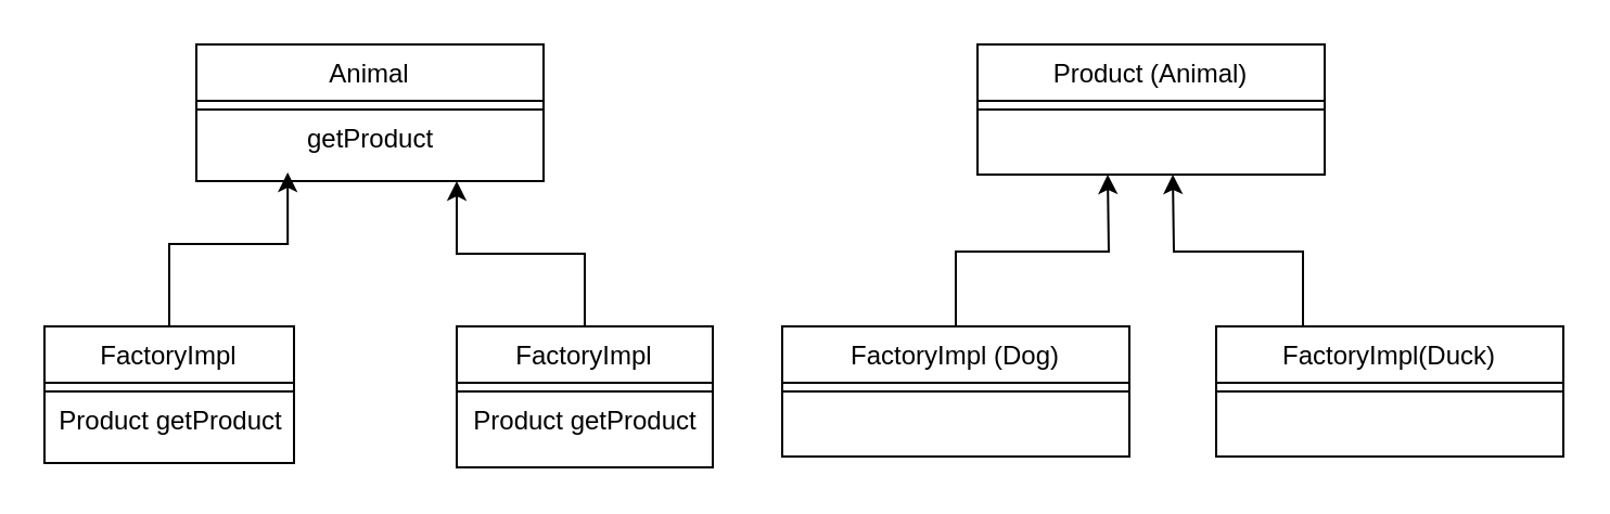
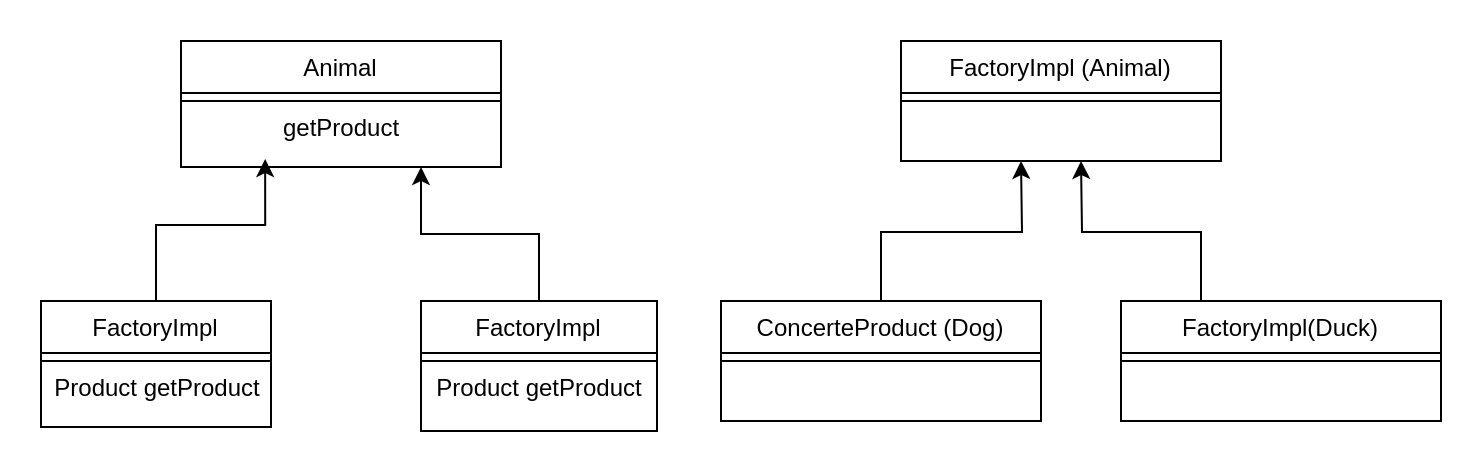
- <mxCell id="2" value="Product (Animal)" style="swimlane;fontStyle=0;align=center;verticalAlign=top;childLayout=stackLayout;horizontal=1;startSize=26;horizontalStack=0;resizeParent=1;resizeLast=0;collapsible=1;marginBottom=0;rounded=0;shadow=0;strokeWidth=1;" parent="1" vertex="1"><mxGeometry x="450" y="20" width="160" height="60" as="geometry"><mxRectangle x="130" y="380" width="160" height="26" as="alternateBounds" /></mxGeometry></mxCell>
+ <mxCell id="2" value="FactoryImpl (Animal)" style="swimlane;fontStyle=0;align=center;verticalAlign=top;childLayout=stackLayout;horizontal=1;startSize=26;horizontalStack=0;resizeParent=1;resizeLast=0;collapsible=1;marginBottom=0;rounded=0;shadow=0;strokeWidth=1;" parent="1" vertex="1"><mxGeometry x="450" y="20" width="160" height="60" as="geometry"><mxRectangle x="130" y="380" width="160" height="26" as="alternateBounds" /></mxGeometry></mxCell>
- <mxCell id="5" value="FactoryImpl (Dog)" style="swimlane;fontStyle=0;align=center;verticalAlign=top;childLayout=stackLayout;horizontal=1;startSize=26;horizontalStack=0;resizeParent=1;resizeLast=0;collapsible=1;marginBottom=0;rounded=0;shadow=0;strokeWidth=1;" vertex="1" parent="1"><mxGeometry x="360" y="150" width="160" height="60" as="geometry"><mxRectangle x="130" y="380" width="160" height="26" as="alternateBounds" /></mxGeometry></mxCell>
+ <mxCell id="5" value="ConcerteProduct (Dog)" style="swimlane;fontStyle=0;align=center;verticalAlign=top;childLayout=stackLayout;horizontal=1;startSize=26;horizontalStack=0;resizeParent=1;resizeLast=0;collapsible=1;marginBottom=0;rounded=0;shadow=0;strokeWidth=1;" vertex="1" parent="1"><mxGeometry x="360" y="150" width="160" height="60" as="geometry"><mxRectangle x="130" y="380" width="160" height="26" as="alternateBounds" /></mxGeometry></mxCell>
